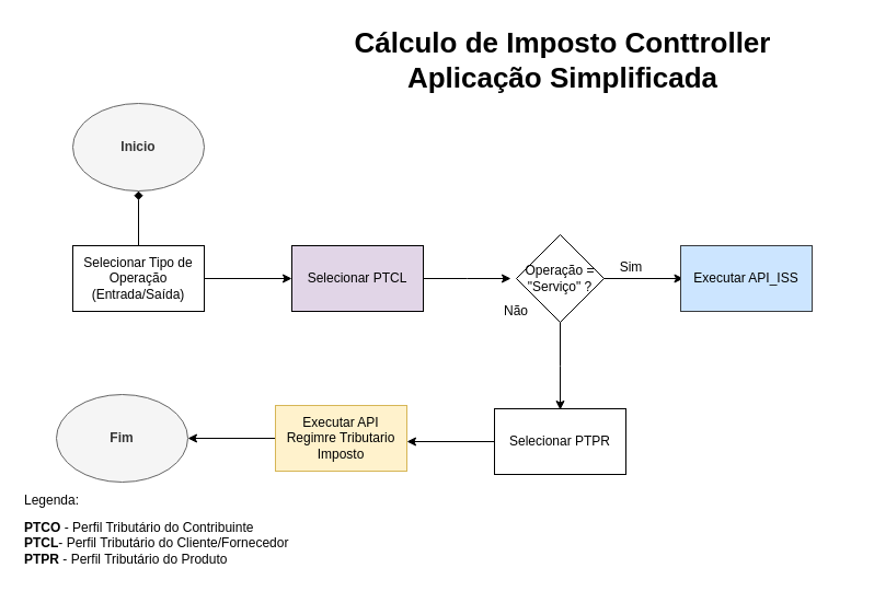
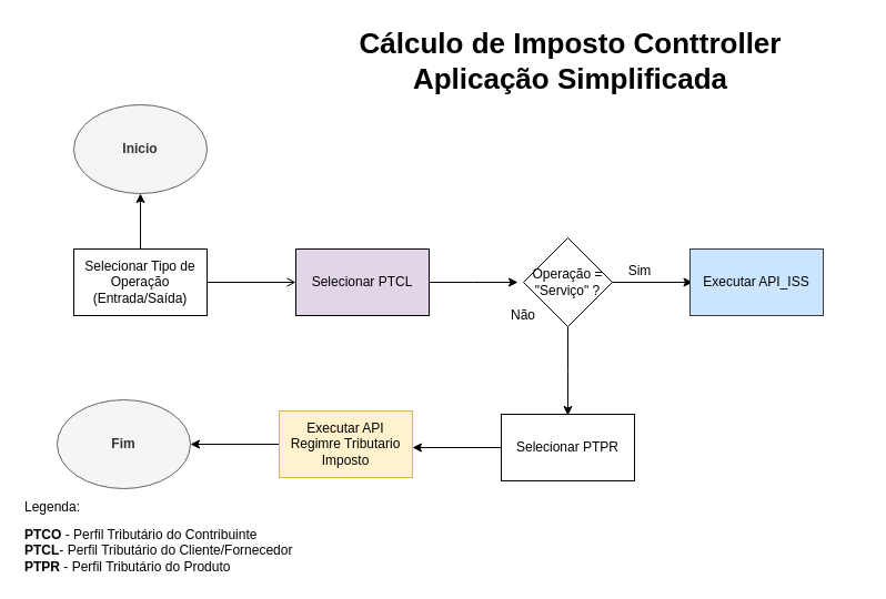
- <mxCell id="4" style="edgeStyle=orthogonalEdgeStyle;rounded=0;orthogonalLoop=1;jettySize=auto;html=1;entryX=0.5;entryY=1;entryDx=0;entryDy=0;endArrow=diamond;" edge="1" parent="1" source="6" target="2"><mxGeometry relative="1" as="geometry"><mxPoint x="126" y="184" as="targetPoint" /></mxGeometry></mxCell>
+ <mxCell id="4" style="edgeStyle=orthogonalEdgeStyle;rounded=0;orthogonalLoop=1;jettySize=auto;html=1;entryX=0.5;entryY=1;entryDx=0;entryDy=0;" edge="1" parent="1" source="6" target="2"><mxGeometry relative="1" as="geometry"><mxPoint x="126" y="184" as="targetPoint" /></mxGeometry></mxCell>
- <mxCell id="5" value="" style="edgeStyle=orthogonalEdgeStyle;rounded=0;orthogonalLoop=1;jettySize=auto;html=1;" edge="1" parent="1" source="6" target="8"><mxGeometry relative="1" as="geometry" /></mxCell>
+ <mxCell id="5" value="" style="edgeStyle=orthogonalEdgeStyle;rounded=0;orthogonalLoop=1;jettySize=auto;html=1;endArrow=open;" edge="1" parent="1" source="6" target="8"><mxGeometry relative="1" as="geometry" /></mxCell>
